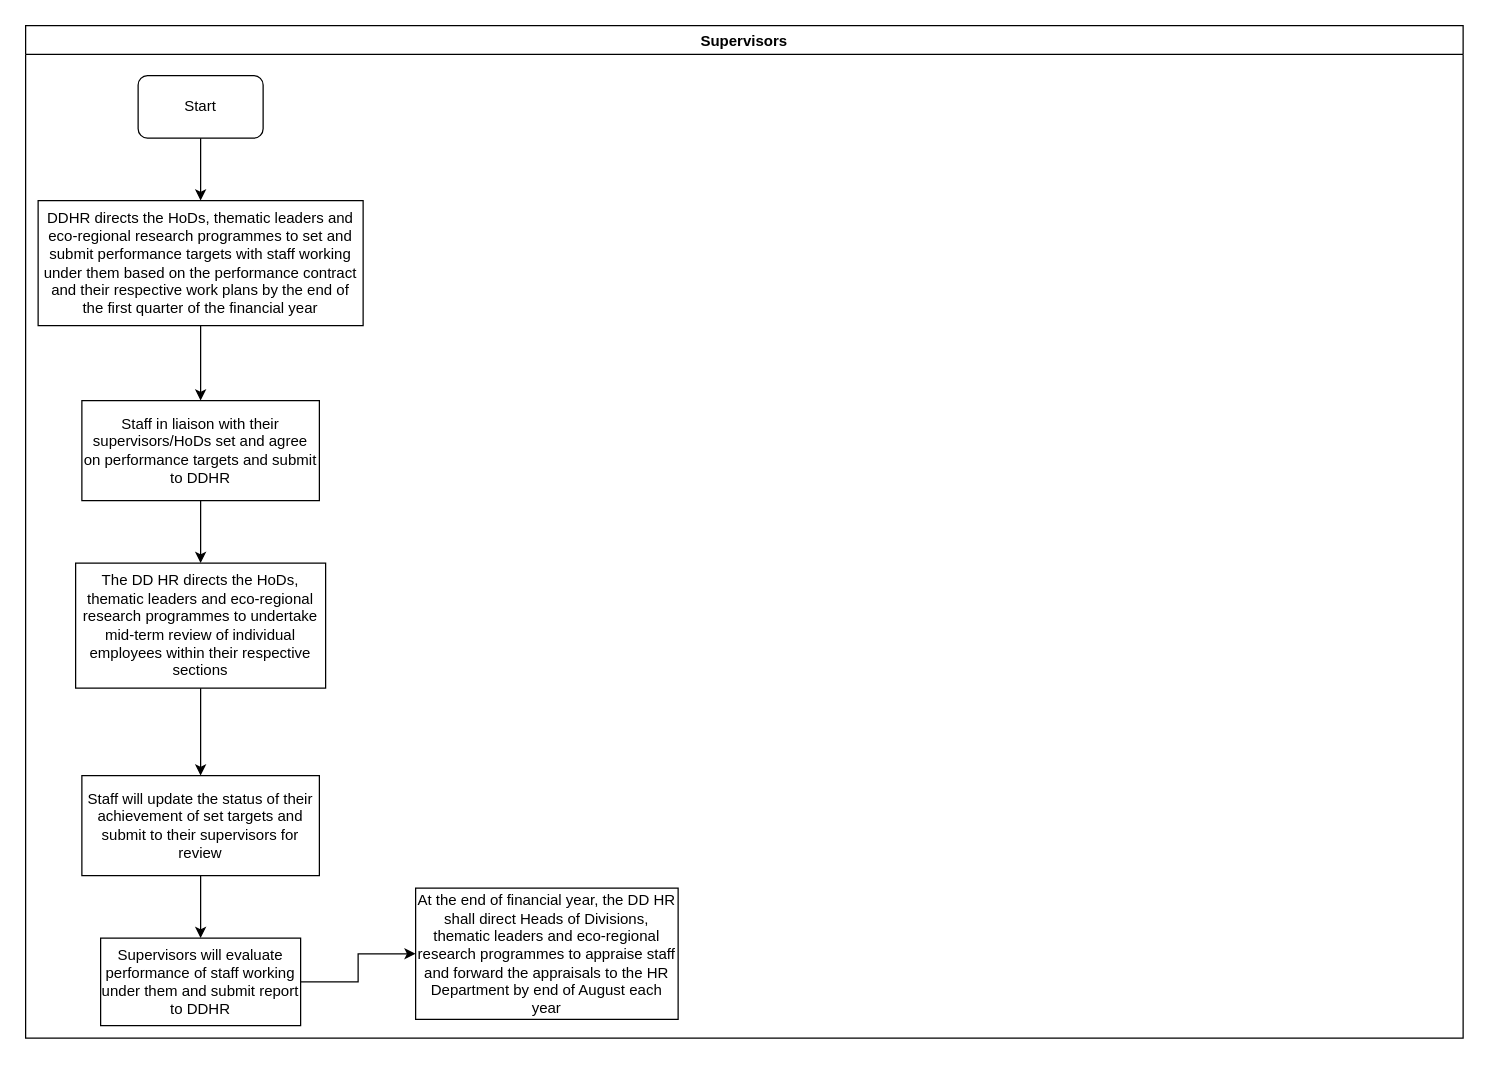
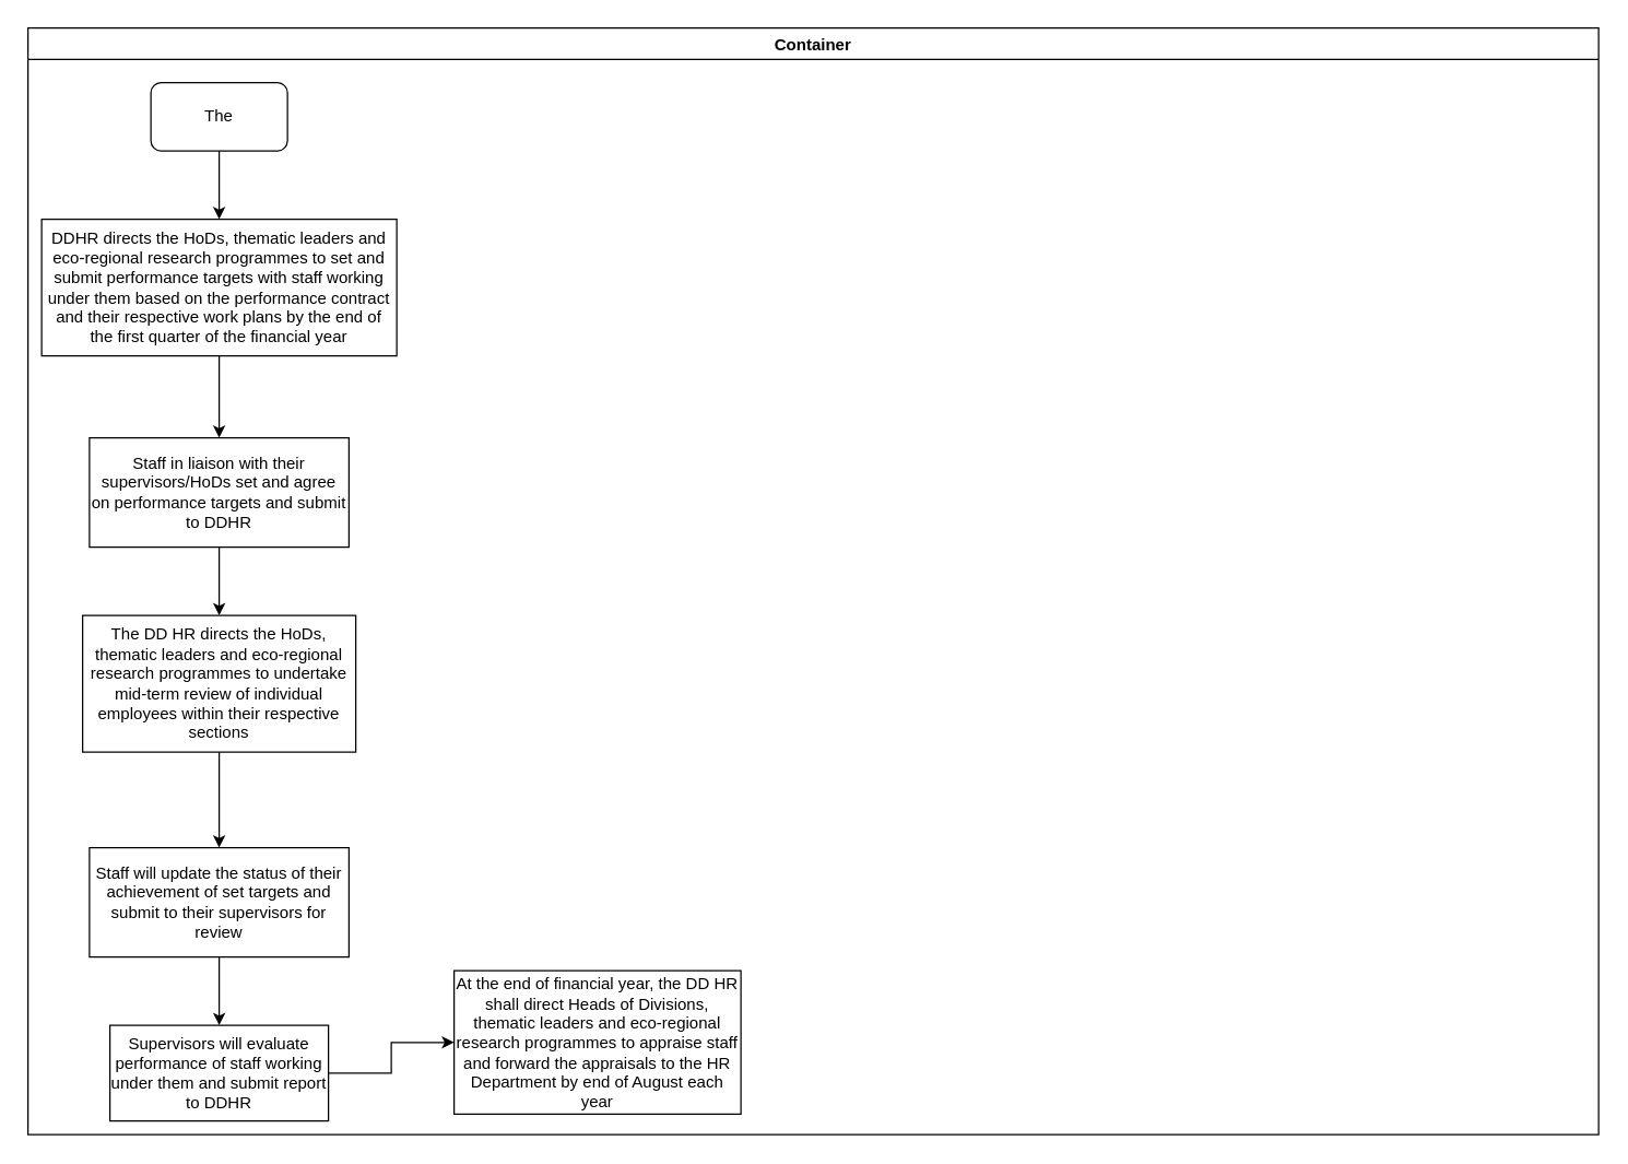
- <mxCell id="2" value="Supervisors" style="swimlane;" vertex="1" parent="1"><mxGeometry x="20" y="20" width="1150" height="810" as="geometry" /></mxCell>
+ <mxCell id="2" value="Container" style="swimlane;" vertex="1" parent="1"><mxGeometry x="20" y="20" width="1150" height="810" as="geometry" /></mxCell>
- <mxCell id="3" value="Start" style="rounded=1;whiteSpace=wrap;html=1;" vertex="1" parent="2"><mxGeometry x="90" y="40" width="100" height="50" as="geometry" /></mxCell>
+ <mxCell id="3" value="The" style="rounded=1;whiteSpace=wrap;html=1;" vertex="1" parent="2"><mxGeometry x="90" y="40" width="100" height="50" as="geometry" /></mxCell>
